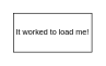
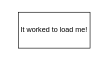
- <mxCell id="2" value="It worked to load me!" style="rounded=0;whiteSpace=wrap;html=1;" vertex="1" parent="1"><mxGeometry x="20" y="20" width="120" height="60" as="geometry" /></mxCell>
+ <mxCell id="2" value="It worked to load me!" style="rounded=0;whiteSpace=wrap;html=1;" vertex="1" parent="1"><mxGeometry x="30" y="20" width="120" height="60" as="geometry" /></mxCell>
